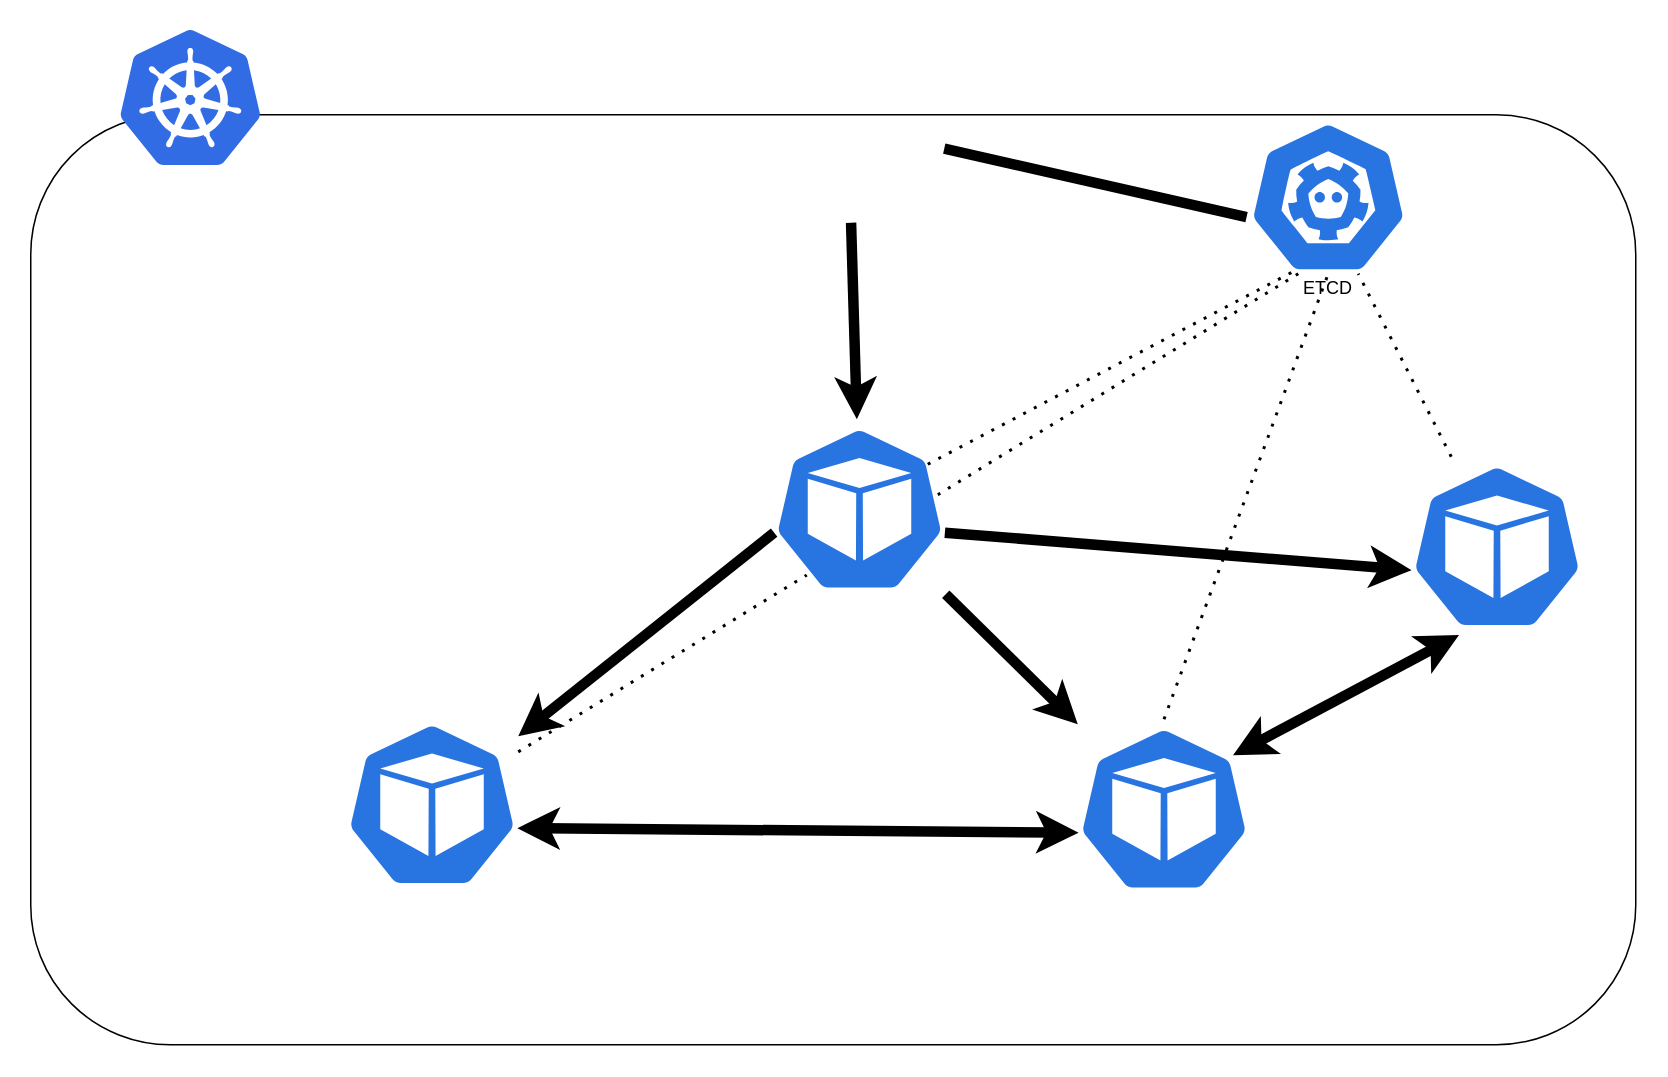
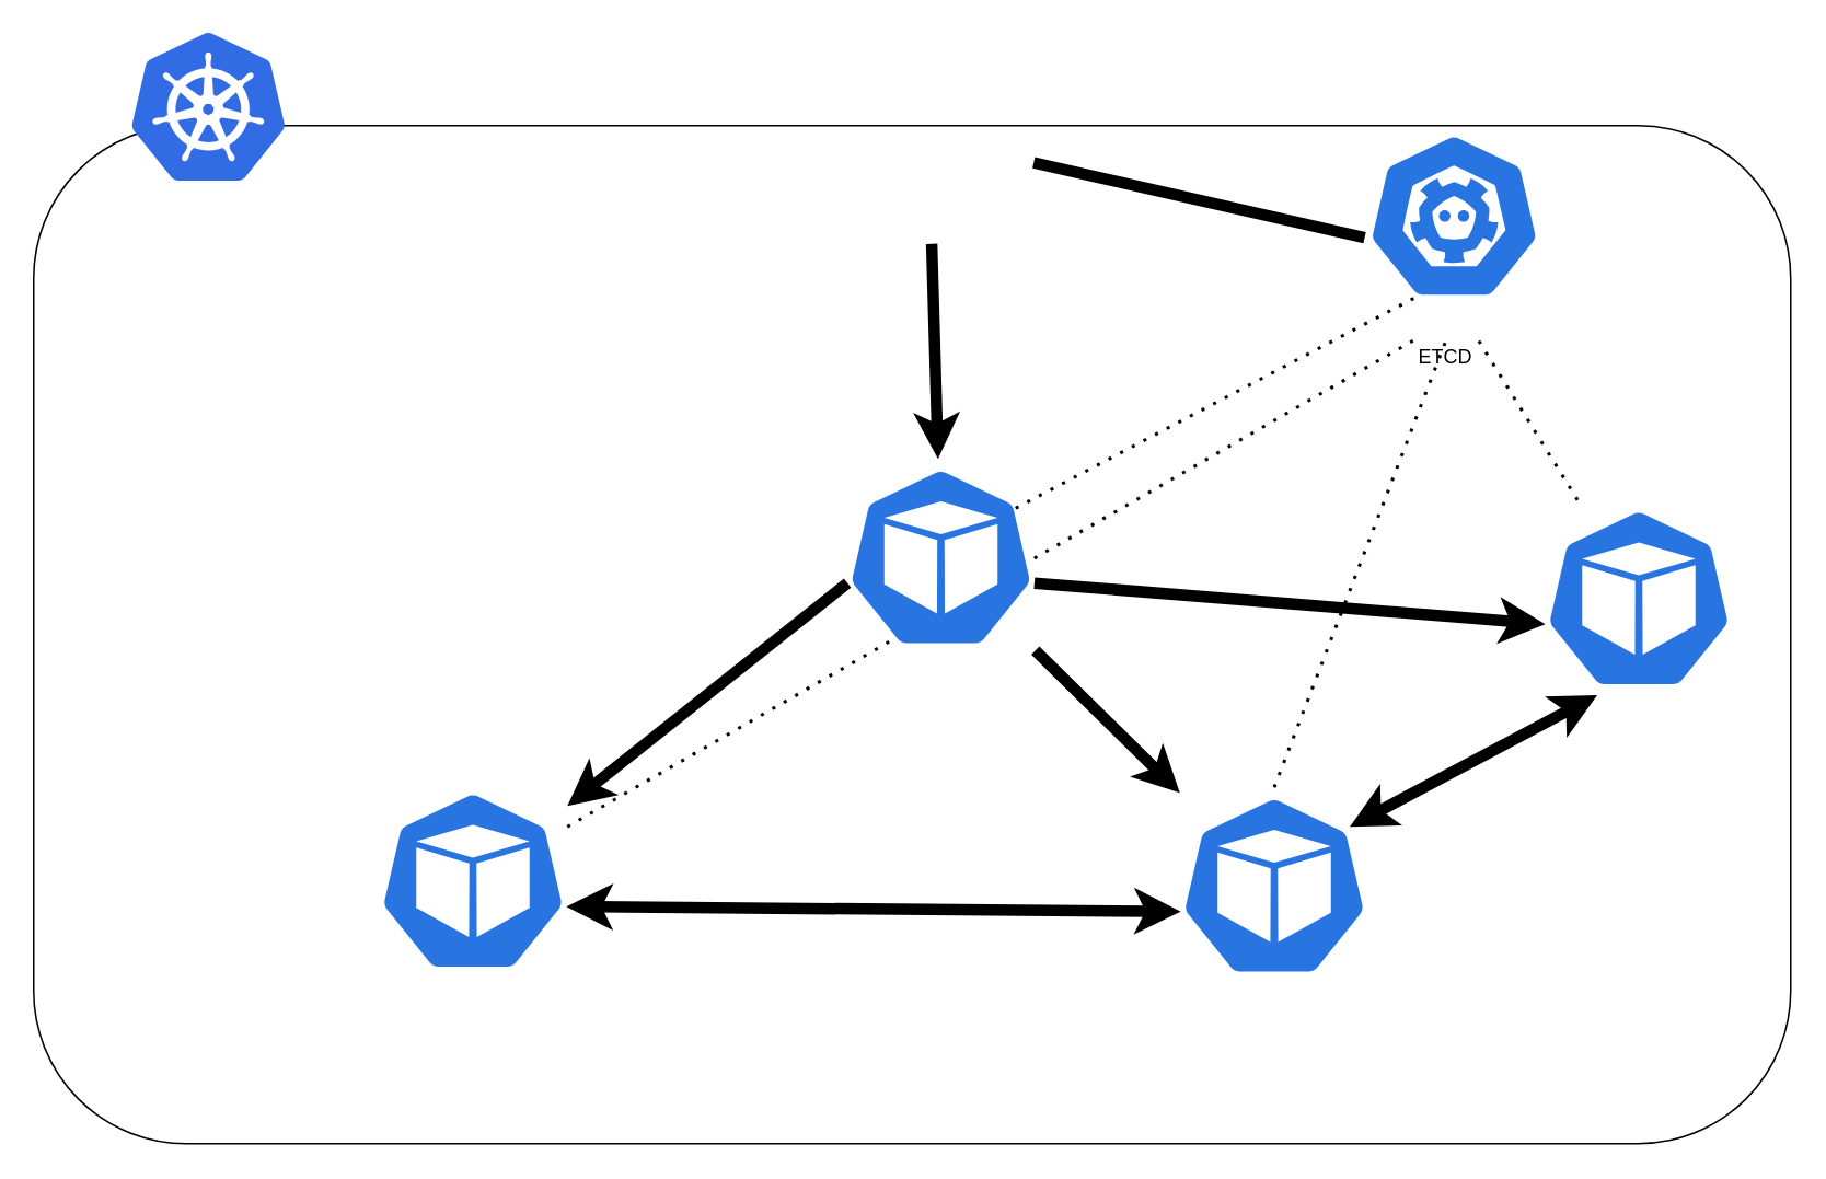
- <mxCell id="8" value="ETCD" style="text;html=1;strokeColor=none;fillColor=none;align=center;verticalAlign=middle;whiteSpace=wrap;rounded=0;" parent="1" vertex="1"><mxGeometry x="865" y="182" width="40" height="20" as="geometry" /></mxCell>
+ <mxCell id="8" value="ETCD" style="text;html=1;strokeColor=none;fillColor=none;align=center;verticalAlign=middle;whiteSpace=wrap;rounded=0;" parent="1" vertex="1"><mxGeometry x="860" y="207" width="40" height="20" as="geometry" /></mxCell>
